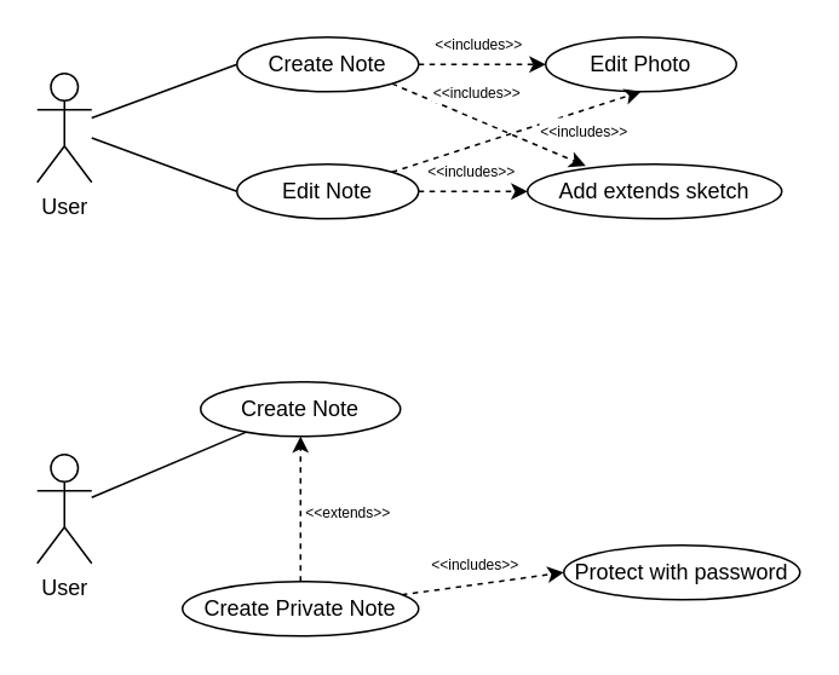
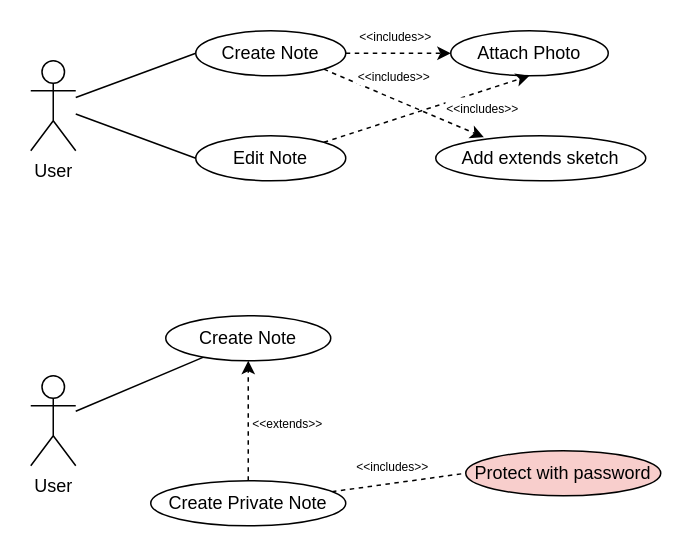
- <mxCell id="7" value="Edit Photo" style="ellipse;whiteSpace=wrap;html=1;" vertex="1" parent="1"><mxGeometry x="300" y="20" width="105" height="30" as="geometry" /></mxCell>
+ <mxCell id="7" value="Attach Photo" style="ellipse;whiteSpace=wrap;html=1;" vertex="1" parent="1"><mxGeometry x="300" y="20" width="105" height="30" as="geometry" /></mxCell>
- <mxCell id="18" style="edgeStyle=none;rounded=0;orthogonalLoop=1;jettySize=auto;html=1;entryX=0;entryY=0.5;entryDx=0;entryDy=0;startArrow=none;startFill=0;endArrow=classic;endFill=1;dashed=1;exitX=1;exitY=0.5;exitDx=0;exitDy=0;" edge="1" parent="1" source="6" target="8"><mxGeometry relative="1" as="geometry"><mxPoint x="240.794" y="347.304" as="sourcePoint" /><mxPoint x="330" y="335" as="targetPoint" /></mxGeometry></mxCell>
- <mxCell id="19" value="&lt;font style=&quot;font-size: 8px&quot;&gt;&amp;lt;&amp;lt;includes&amp;gt;&amp;gt;&lt;/font&gt;" style="edgeLabel;html=1;align=center;verticalAlign=middle;resizable=0;points=[];" vertex="1" connectable="0" parent="18"><mxGeometry x="-0.256" relative="1" as="geometry"><mxPoint x="6.52" y="-12.8" as="offset" /></mxGeometry></mxCell>
- <mxCell id="15" value="Protect with password" style="ellipse;whiteSpace=wrap;html=1;" vertex="1" parent="1"><mxGeometry x="310" y="300" width="130" height="30" as="geometry" /></mxCell>
+ <mxCell id="15" value="Protect with password" style="ellipse;whiteSpace=wrap;html=1;fillColor=#f8cecc;" vertex="1" parent="1"><mxGeometry x="310" y="300" width="130" height="30" as="geometry" /></mxCell>
- <mxCell id="12" style="edgeStyle=none;rounded=0;orthogonalLoop=1;jettySize=auto;html=1;entryX=0;entryY=0.5;entryDx=0;entryDy=0;startArrow=none;startFill=0;endArrow=classic;endFill=1;dashed=1;" edge="1" parent="1" source="14" target="15"><mxGeometry relative="1" as="geometry" /></mxCell>
+ <mxCell id="12" style="edgeStyle=none;rounded=0;orthogonalLoop=1;jettySize=auto;html=1;entryX=0;entryY=0.5;entryDx=0;entryDy=0;startArrow=none;startFill=0;endArrow=none;endFill=1;dashed=1;" edge="1" parent="1" source="14" target="15"><mxGeometry relative="1" as="geometry" /></mxCell>
